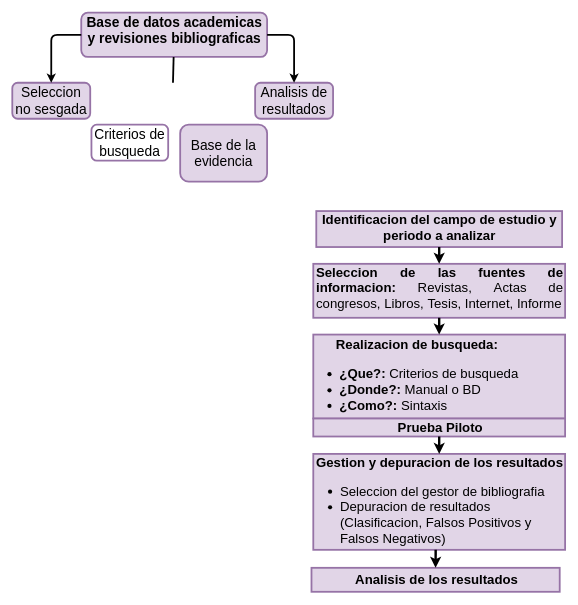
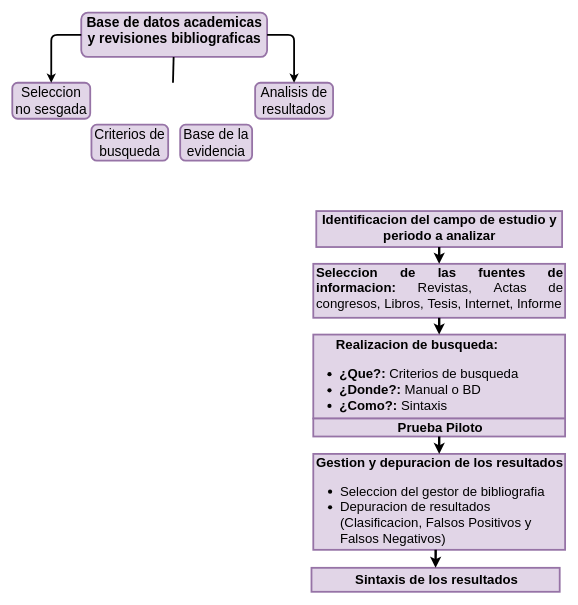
- <mxCell id="3" value="Criterios de busqueda" style="rounded=1;whiteSpace=wrap;html=1;fillColor=#ffffff;strokeColor=#9673a6;strokeWidth=3;fontSize=23;" vertex="1" parent="1"><mxGeometry x="152" y="207" width="128" height="60" as="geometry" /></mxCell>
+ <mxCell id="3" value="Criterios de busqueda" style="rounded=1;whiteSpace=wrap;html=1;fillColor=#e1d5e7;strokeColor=#9673a6;strokeWidth=3;fontSize=23;" vertex="1" parent="1"><mxGeometry x="152" y="207" width="128" height="60" as="geometry" /></mxCell>
- <mxCell id="5" value="Base de la evidencia" style="rounded=1;whiteSpace=wrap;html=1;fillColor=#e1d5e7;strokeColor=#9673a6;strokeWidth=3;fontSize=23;" vertex="1" parent="1"><mxGeometry x="300" y="207" width="145" height="95" as="geometry" /></mxCell>
+ <mxCell id="5" value="Base de la evidencia" style="rounded=1;whiteSpace=wrap;html=1;fillColor=#e1d5e7;strokeColor=#9673a6;strokeWidth=3;fontSize=23;" vertex="1" parent="1"><mxGeometry x="300" y="207" width="120" height="60" as="geometry" /></mxCell>
- <mxCell id="15" value="&lt;div style=&quot;font-size: 22px&quot;&gt;&lt;div style=&quot;font-size: 22px&quot;&gt;&lt;div style=&quot;&quot;&gt;&lt;b&gt;Analisis de los resultados&lt;/b&gt;&lt;/div&gt;&lt;/div&gt;&lt;/div&gt;" style="rounded=0;whiteSpace=wrap;html=1;fillColor=#e1d5e7;strokeColor=#9673a6;strokeWidth=3;fontSize=22;spacingTop=0;fontStyle=0;spacingBottom=0;spacingRight=1;spacingLeft=5;align=center;" vertex="1" parent="1"><mxGeometry x="519" y="946" width="414" height="40" as="geometry" /></mxCell>
+ <mxCell id="15" value="&lt;div style=&quot;font-size: 22px&quot;&gt;&lt;div style=&quot;font-size: 22px&quot;&gt;&lt;div style=&quot;&quot;&gt;&lt;b&gt;Sintaxis de los resultados&lt;/b&gt;&lt;/div&gt;&lt;/div&gt;&lt;/div&gt;" style="rounded=0;whiteSpace=wrap;html=1;fillColor=#e1d5e7;strokeColor=#9673a6;strokeWidth=3;fontSize=22;spacingTop=0;fontStyle=0;spacingBottom=0;spacingRight=1;spacingLeft=5;align=center;" vertex="1" parent="1"><mxGeometry x="519" y="946" width="414" height="40" as="geometry" /></mxCell>
